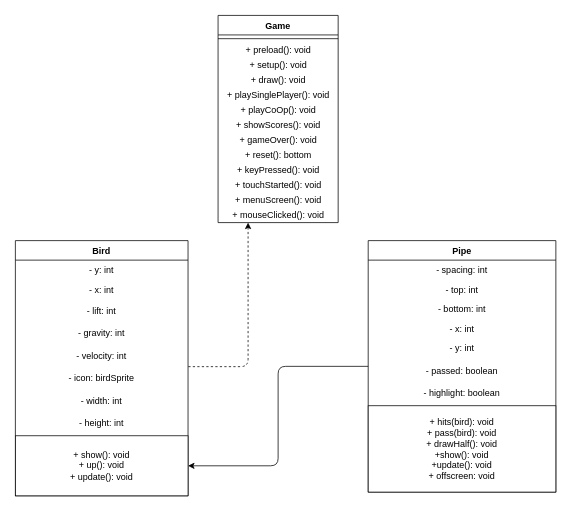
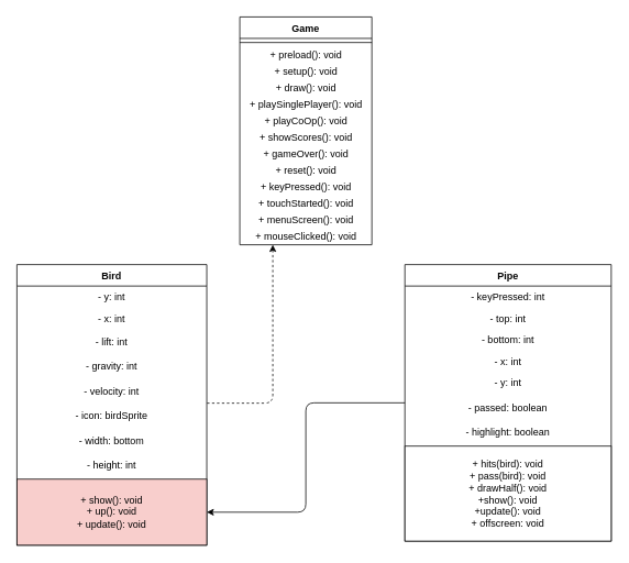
- <mxCell id="11" value="+ reset(): bottom" style="text;html=1;align=center;verticalAlign=middle;resizable=0;points=[];autosize=1;strokeColor=none;" vertex="1" parent="2"><mxGeometry y="176" width="160" height="20" as="geometry" /></mxCell>
+ <mxCell id="11" value="+ reset(): void" style="text;html=1;align=center;verticalAlign=middle;resizable=0;points=[];autosize=1;strokeColor=none;" vertex="1" parent="2"><mxGeometry y="176" width="160" height="20" as="geometry" /></mxCell>
- <mxCell id="28" value="- spacing: int" style="text;align=center;verticalAlign=top;spacingLeft=4;spacingRight=4;overflow=hidden;rotatable=0;points=[[0,0.5],[1,0.5]];portConstraint=eastwest;" parent="27" vertex="1"><mxGeometry y="26" width="250" height="26" as="geometry" /></mxCell>
+ <mxCell id="28" value="- keyPressed: int" style="text;align=center;verticalAlign=top;spacingLeft=4;spacingRight=4;overflow=hidden;rotatable=0;points=[[0,0.5],[1,0.5]];portConstraint=eastwest;" parent="27" vertex="1"><mxGeometry y="26" width="250" height="26" as="geometry" /></mxCell>
- <mxCell id="23" value="- width: int" style="text;align=center;verticalAlign=top;spacingLeft=4;spacingRight=4;overflow=hidden;rotatable=0;points=[[0,0.5],[1,0.5]];portConstraint=eastwest;rounded=0;shadow=0;html=0;" vertex="1" parent="16"><mxGeometry y="200" width="230" height="30" as="geometry" /></mxCell>
+ <mxCell id="23" value="- width: bottom" style="text;align=center;verticalAlign=top;spacingLeft=4;spacingRight=4;overflow=hidden;rotatable=0;points=[[0,0.5],[1,0.5]];portConstraint=eastwest;rounded=0;shadow=0;html=0;" vertex="1" parent="16"><mxGeometry y="200" width="230" height="30" as="geometry" /></mxCell>
- <mxCell id="25" value="+ show(): void&lt;br&gt;+ up(): void&lt;br&gt;+ update(): void&lt;br&gt;" style="rounded=0;whiteSpace=wrap;html=1;align=center;" parent="16" vertex="1"><mxGeometry y="260" width="230" height="80" as="geometry" /></mxCell>
+ <mxCell id="25" value="+ show(): void&lt;br&gt;+ up(): void&lt;br&gt;+ update(): void&lt;br&gt;" style="rounded=0;whiteSpace=wrap;html=1;align=center;fillColor=#f8cecc;" parent="16" vertex="1"><mxGeometry y="260" width="230" height="80" as="geometry" /></mxCell>
